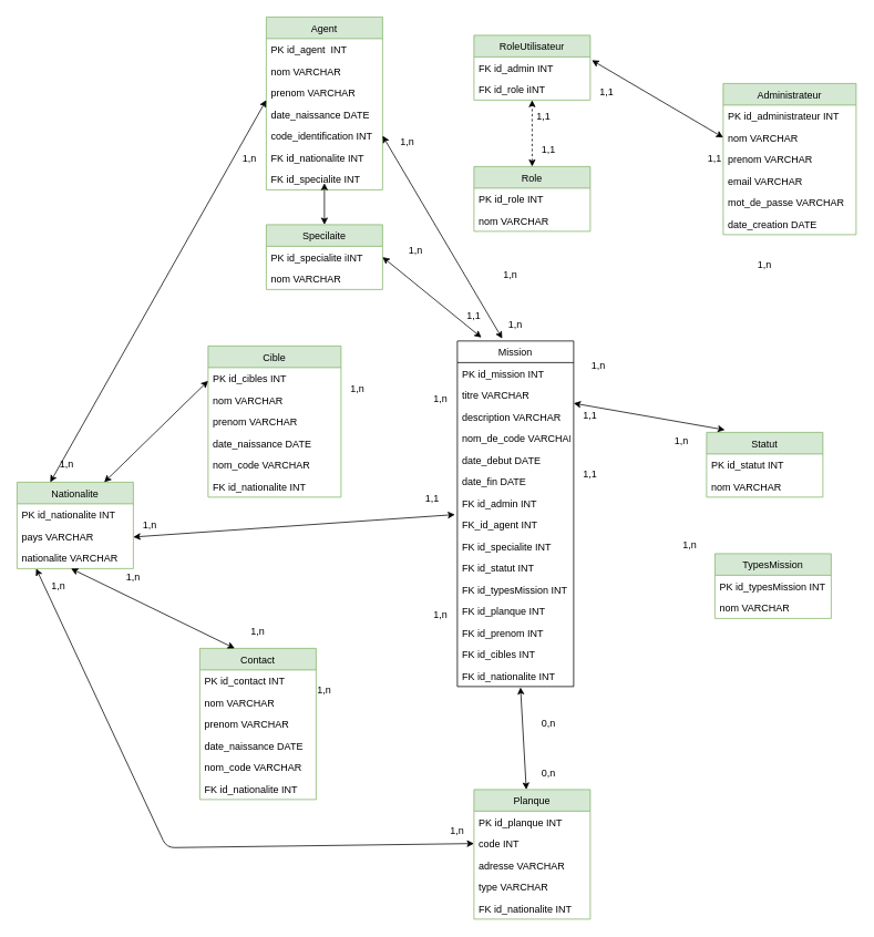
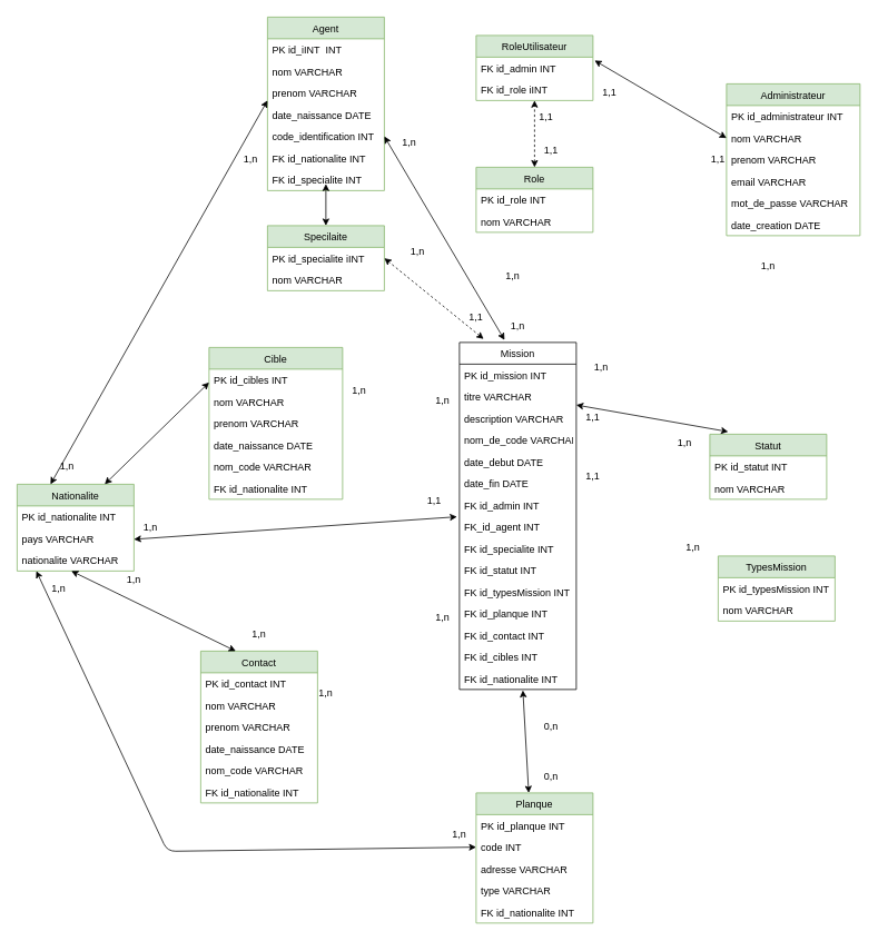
- <mxCell id="42" value="PK id_agent  INT" style="text;align=left;verticalAlign=top;spacingLeft=4;spacingRight=4;overflow=hidden;rotatable=0;points=[[0,0.5],[1,0.5]];portConstraint=eastwest;" parent="41" vertex="1"><mxGeometry y="26" width="140" height="26" as="geometry" /></mxCell>
+ <mxCell id="42" value="PK id_iINT  INT" style="text;align=left;verticalAlign=top;spacingLeft=4;spacingRight=4;overflow=hidden;rotatable=0;points=[[0,0.5],[1,0.5]];portConstraint=eastwest;" parent="41" vertex="1"><mxGeometry y="26" width="140" height="26" as="geometry" /></mxCell>
- <mxCell id="85" value="" style="endArrow=classic;startArrow=classic;html=1;exitX=0.207;exitY=-0.01;exitDx=0;exitDy=0;entryX=1;entryY=0.5;entryDx=0;entryDy=0;exitPerimeter=0;" parent="1" source="2" target="50" edge="1"><mxGeometry width="50" height="50" relative="1" as="geometry"><mxPoint x="690" y="480" as="sourcePoint" /><mxPoint x="740" y="430" as="targetPoint" /></mxGeometry></mxCell>
+ <mxCell id="85" value="" style="endArrow=classic;startArrow=classic;html=1;exitX=0.207;exitY=-0.01;exitDx=0;exitDy=0;entryX=1;entryY=0.5;entryDx=0;entryDy=0;exitPerimeter=0;dashed=1;" parent="1" source="2" target="50" edge="1"><mxGeometry width="50" height="50" relative="1" as="geometry"><mxPoint x="690" y="480" as="sourcePoint" /><mxPoint x="740" y="430" as="targetPoint" /></mxGeometry></mxCell>
- <mxCell id="15" value="FK id_prenom INT " style="text;align=left;verticalAlign=top;spacingLeft=4;spacingRight=4;overflow=hidden;rotatable=0;points=[[0,0.5],[1,0.5]];portConstraint=eastwest;" parent="2" vertex="1"><mxGeometry y="338" width="140" height="26" as="geometry" /></mxCell>
+ <mxCell id="15" value="FK id_contact INT " style="text;align=left;verticalAlign=top;spacingLeft=4;spacingRight=4;overflow=hidden;rotatable=0;points=[[0,0.5],[1,0.5]];portConstraint=eastwest;" parent="2" vertex="1"><mxGeometry y="338" width="140" height="26" as="geometry" /></mxCell>
